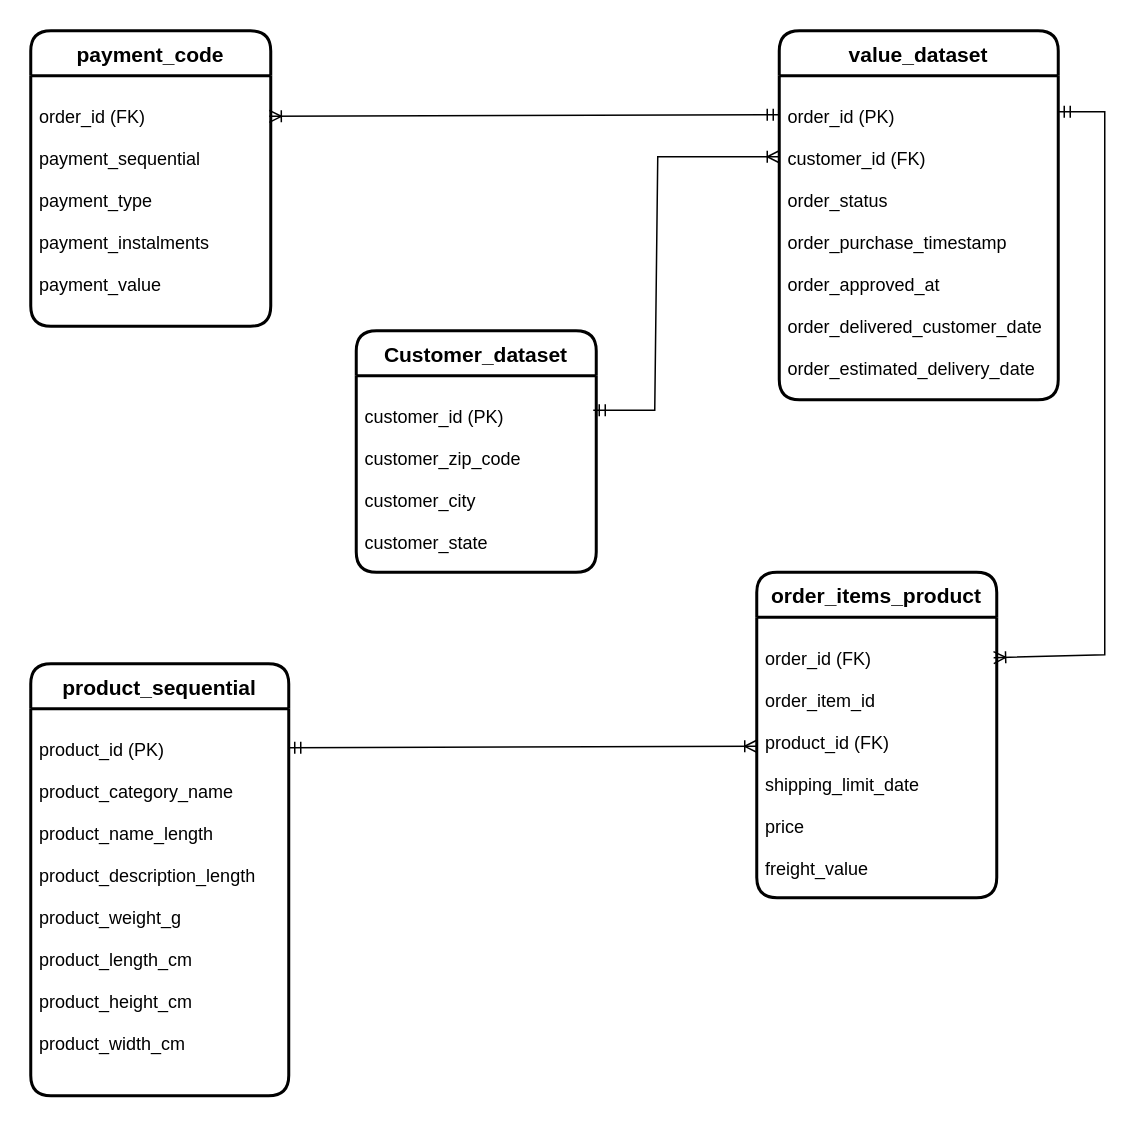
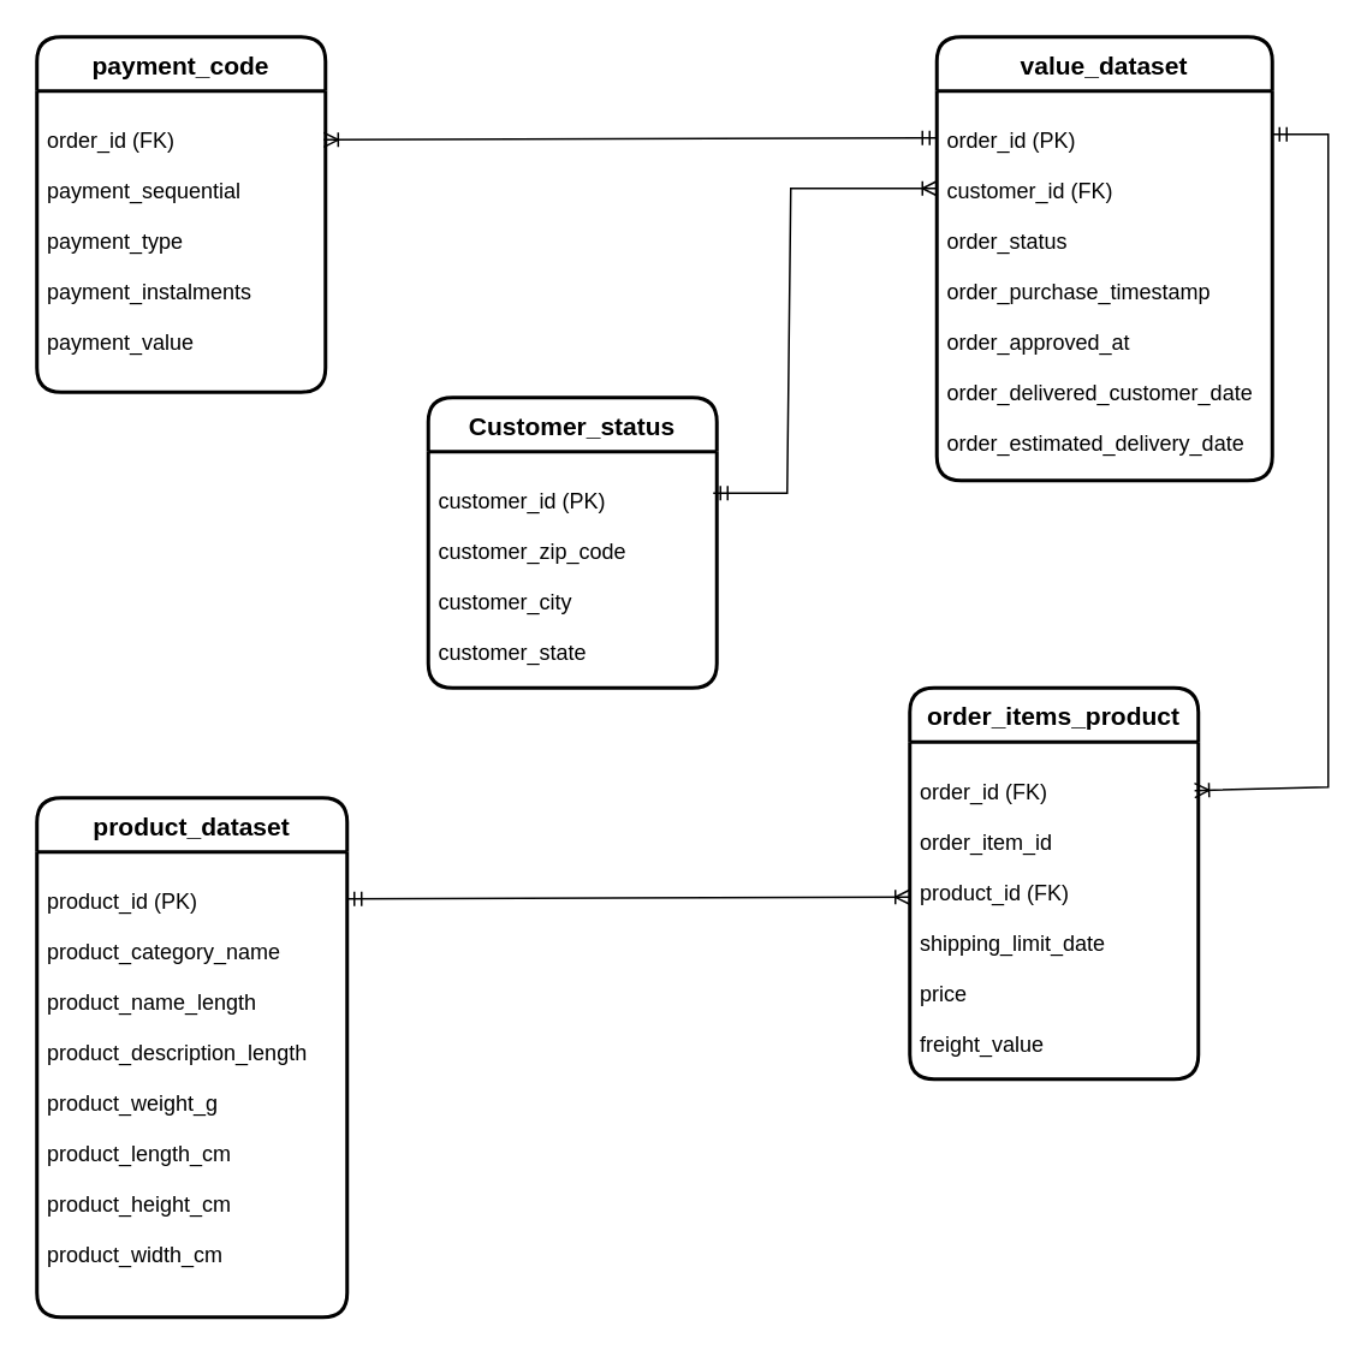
- <mxCell id="2" value="Customer_dataset" style="swimlane;childLayout=stackLayout;horizontal=1;startSize=30;horizontalStack=0;rounded=1;fontSize=14;fontStyle=1;strokeWidth=2;resizeParent=0;resizeLast=1;shadow=0;dashed=0;align=center;" vertex="1" parent="1"><mxGeometry x="237" y="220" width="160" height="161" as="geometry" /></mxCell>
+ <mxCell id="2" value="Customer_status" style="swimlane;childLayout=stackLayout;horizontal=1;startSize=30;horizontalStack=0;rounded=1;fontSize=14;fontStyle=1;strokeWidth=2;resizeParent=0;resizeLast=1;shadow=0;dashed=0;align=center;" vertex="1" parent="1"><mxGeometry x="237" y="220" width="160" height="161" as="geometry" /></mxCell>
- <mxCell id="10" value="product_sequential" style="swimlane;childLayout=stackLayout;horizontal=1;startSize=30;horizontalStack=0;rounded=1;fontSize=14;fontStyle=1;strokeWidth=2;resizeParent=0;resizeLast=1;shadow=0;dashed=0;align=center;" vertex="1" parent="1"><mxGeometry x="20" y="442" width="172" height="288" as="geometry" /></mxCell>
+ <mxCell id="10" value="product_dataset" style="swimlane;childLayout=stackLayout;horizontal=1;startSize=30;horizontalStack=0;rounded=1;fontSize=14;fontStyle=1;strokeWidth=2;resizeParent=0;resizeLast=1;shadow=0;dashed=0;align=center;" vertex="1" parent="1"><mxGeometry x="20" y="442" width="172" height="288" as="geometry" /></mxCell>
